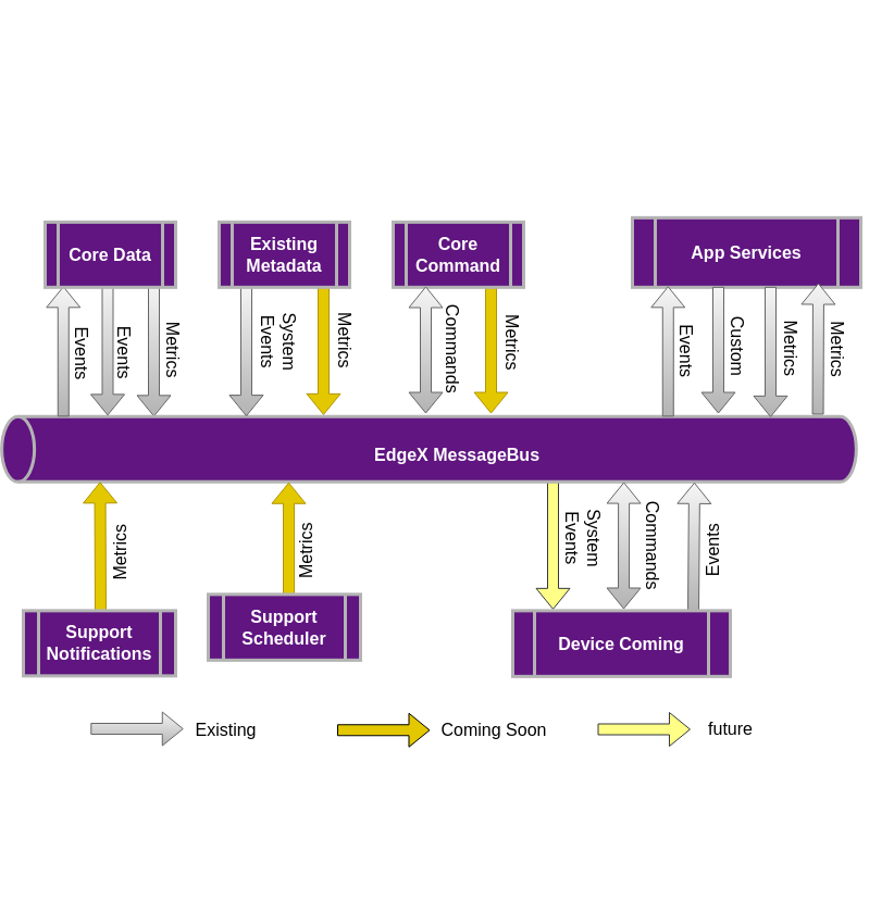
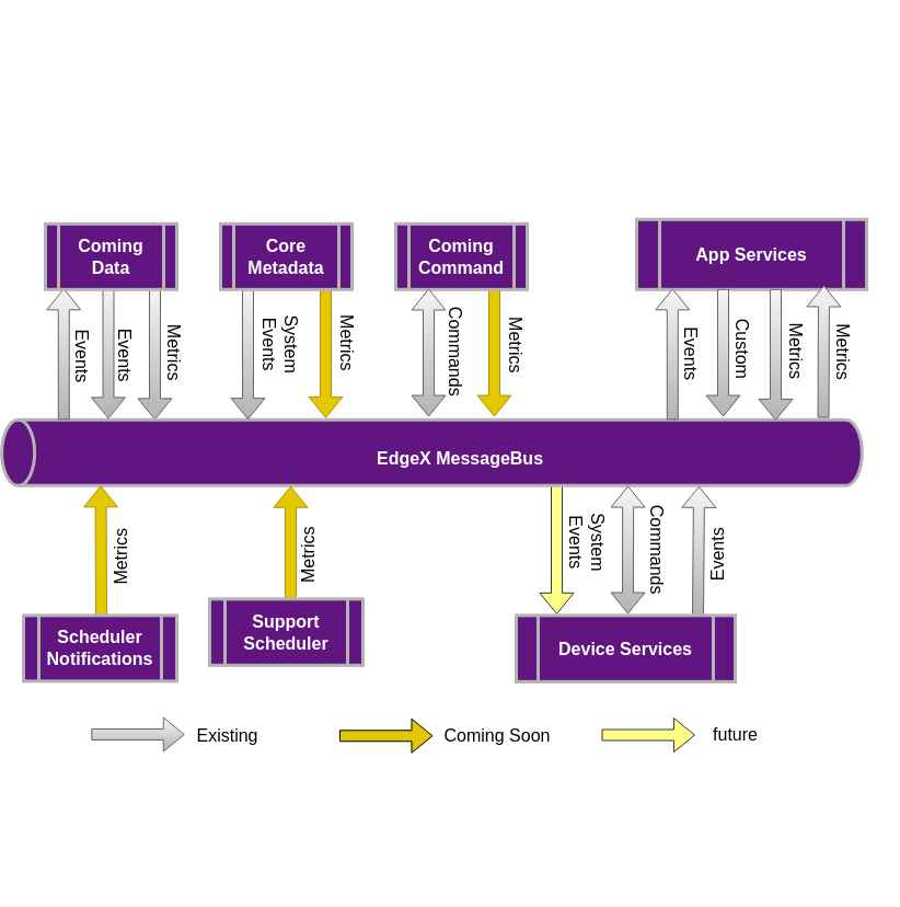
- <mxCell id="56" value="&lt;b&gt;Core Data&lt;/b&gt;" style="shape=process;whiteSpace=wrap;html=1;backgroundOutline=1;fontSize=16;fillColor=#601580;fontColor=#FFFFFF;strokeWidth=3;perimeterSpacing=3;strokeColor=#B3B3B3;" parent="1" vertex="1"><mxGeometry x="40" y="203.84" width="120" height="60" as="geometry" /></mxCell>
+ <mxCell id="56" value="&lt;b&gt;Coming Data&lt;/b&gt;" style="shape=process;whiteSpace=wrap;html=1;backgroundOutline=1;fontSize=16;fillColor=#601580;fontColor=#FFFFFF;strokeWidth=3;perimeterSpacing=3;strokeColor=#B3B3B3;" parent="1" vertex="1"><mxGeometry x="40" y="203.84" width="120" height="60" as="geometry" /></mxCell>
- <mxCell id="27" value="&lt;b&gt;Existing Metadata&lt;/b&gt;" style="shape=process;whiteSpace=wrap;html=1;backgroundOutline=1;fontSize=16;fillColor=#601580;fontColor=#FFFFFF;strokeWidth=3;perimeterSpacing=3;strokeColor=#B3B3B3;" parent="1" vertex="1"><mxGeometry x="200" y="203.84" width="120" height="60" as="geometry" /></mxCell>
+ <mxCell id="27" value="&lt;b&gt;Core Metadata&lt;/b&gt;" style="shape=process;whiteSpace=wrap;html=1;backgroundOutline=1;fontSize=16;fillColor=#601580;fontColor=#FFFFFF;strokeWidth=3;perimeterSpacing=3;strokeColor=#B3B3B3;" parent="1" vertex="1"><mxGeometry x="200" y="203.84" width="120" height="60" as="geometry" /></mxCell>
- <mxCell id="23" value="&lt;b&gt;&lt;font color=&quot;#ffffff&quot;&gt;Core Command&lt;/font&gt;&lt;/b&gt;" style="shape=process;whiteSpace=wrap;html=1;backgroundOutline=1;fontSize=16;fillColor=#601580;strokeWidth=3;perimeterSpacing=3;strokeColor=#B3B3B3;" parent="1" vertex="1"><mxGeometry x="360" y="203.84" width="120" height="60" as="geometry" /></mxCell>
+ <mxCell id="23" value="&lt;b&gt;&lt;font color=&quot;#ffffff&quot;&gt;Coming Command&lt;/font&gt;&lt;/b&gt;" style="shape=process;whiteSpace=wrap;html=1;backgroundOutline=1;fontSize=16;fillColor=#601580;strokeWidth=3;perimeterSpacing=3;strokeColor=#B3B3B3;" parent="1" vertex="1"><mxGeometry x="360" y="203.84" width="120" height="60" as="geometry" /></mxCell>
- <mxCell id="45" value="&lt;b&gt;Support Notifications&lt;/b&gt;" style="shape=process;whiteSpace=wrap;html=1;backgroundOutline=1;fontSize=16;fillColor=#601580;fontColor=#FFFFFF;strokeWidth=3;perimeterSpacing=3;strokeColor=#B3B3B3;" parent="1" vertex="1"><mxGeometry x="20" y="561.35" width="140" height="60" as="geometry" /></mxCell>
+ <mxCell id="45" value="&lt;b&gt;Scheduler Notifications&lt;/b&gt;" style="shape=process;whiteSpace=wrap;html=1;backgroundOutline=1;fontSize=16;fillColor=#601580;fontColor=#FFFFFF;strokeWidth=3;perimeterSpacing=3;strokeColor=#B3B3B3;" parent="1" vertex="1"><mxGeometry x="20" y="561.35" width="140" height="60" as="geometry" /></mxCell>
- <mxCell id="37" value="&lt;b&gt;Device Coming&lt;/b&gt;" style="shape=process;whiteSpace=wrap;html=1;backgroundOutline=1;fontSize=16;fillColor=#601580;fontColor=#FFFFFF;strokeWidth=3;perimeterSpacing=3;strokeColor=#B3B3B3;" parent="1" vertex="1"><mxGeometry x="470" y="561.35" width="200" height="60.51" as="geometry" /></mxCell>
+ <mxCell id="37" value="&lt;b&gt;Device Services&lt;/b&gt;" style="shape=process;whiteSpace=wrap;html=1;backgroundOutline=1;fontSize=16;fillColor=#601580;fontColor=#FFFFFF;strokeWidth=3;perimeterSpacing=3;strokeColor=#B3B3B3;" parent="1" vertex="1"><mxGeometry x="470" y="561.35" width="200" height="60.51" as="geometry" /></mxCell>
